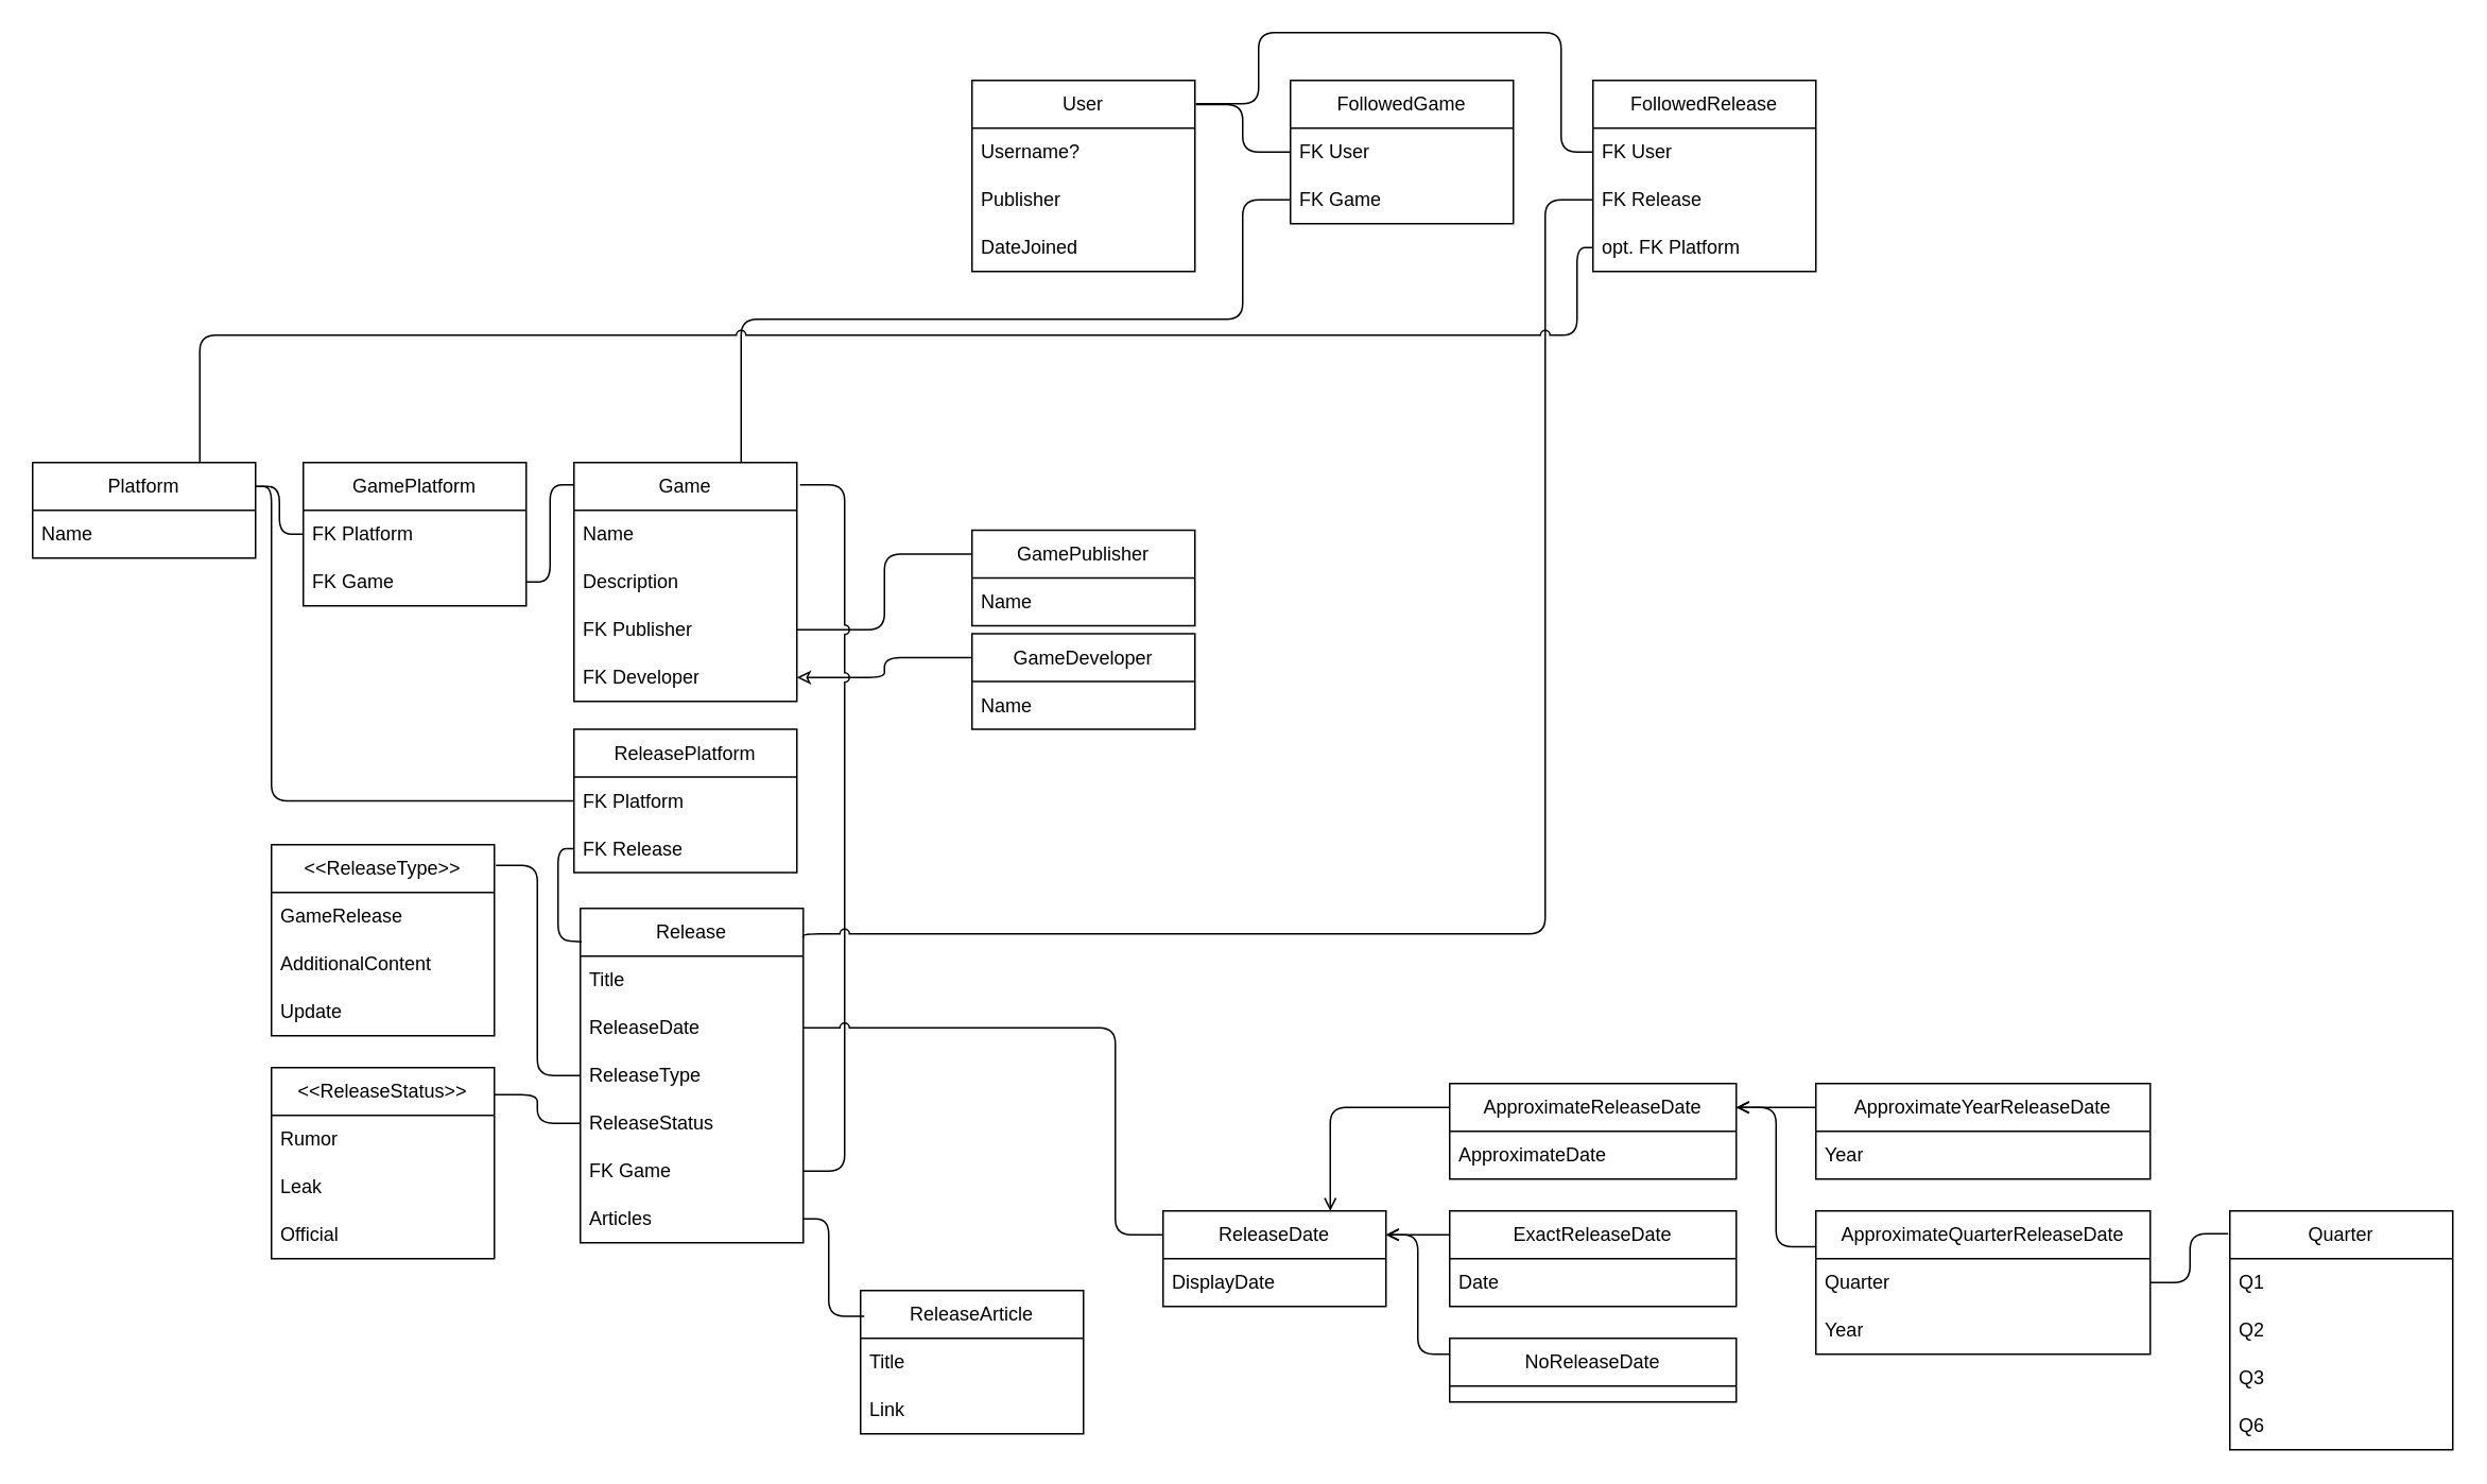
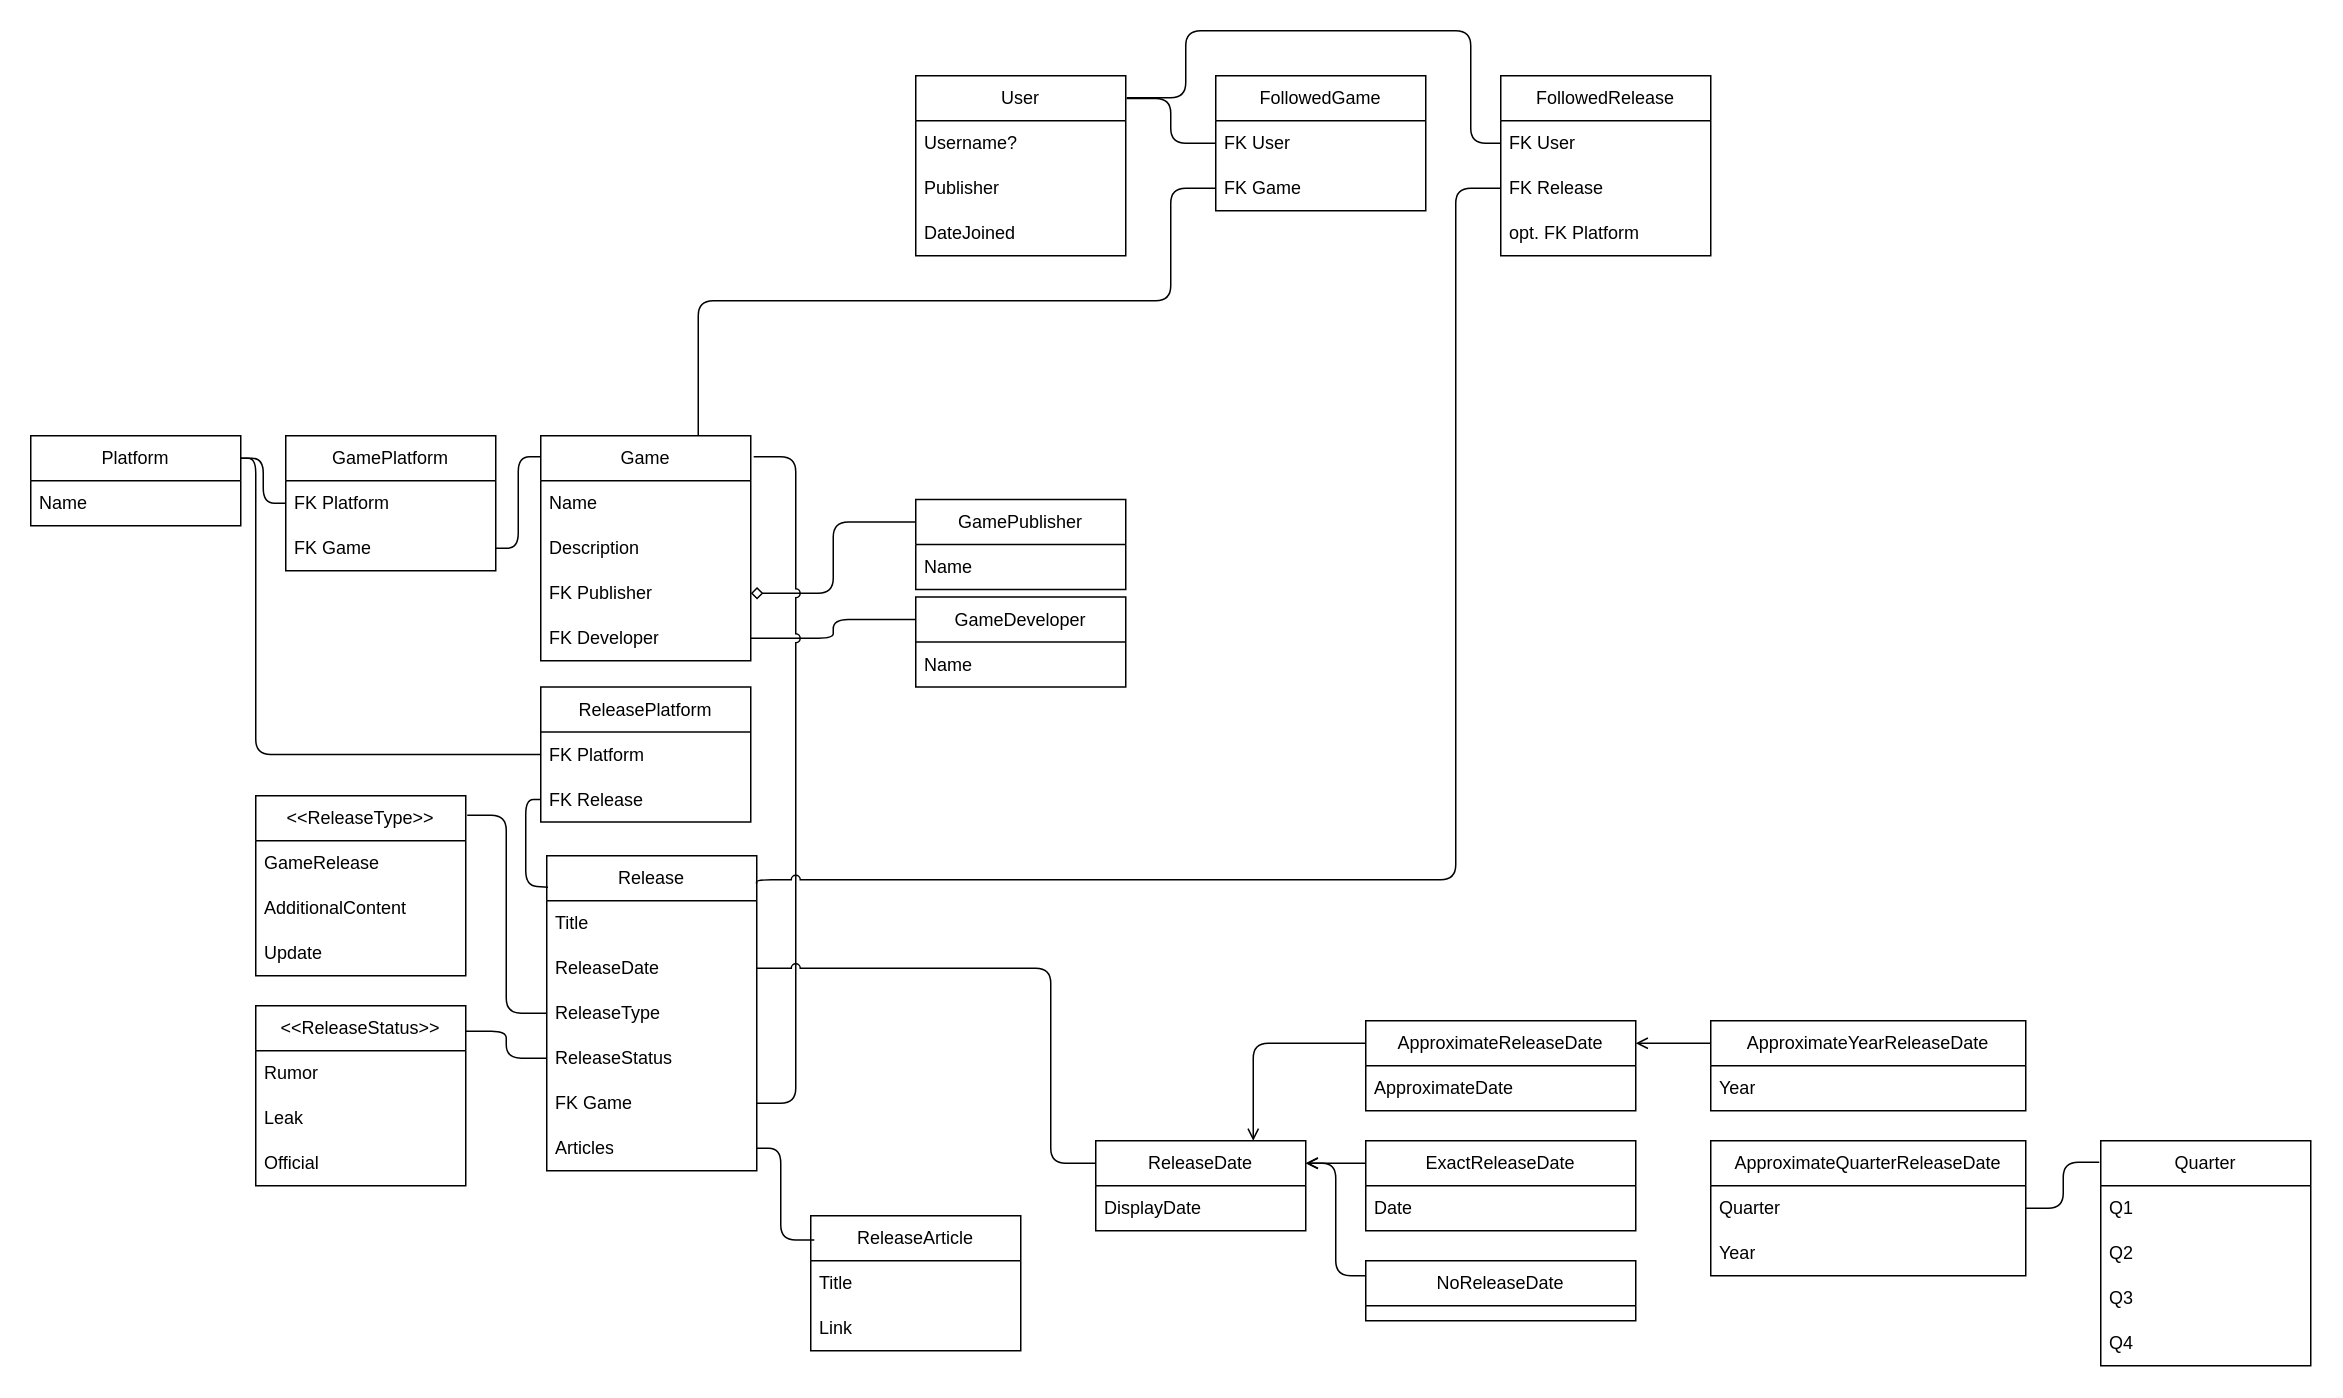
- <mxCell id="58" style="edgeStyle=orthogonalEdgeStyle;html=1;exitX=0;exitY=0.5;exitDx=0;exitDy=0;entryX=0.75;entryY=0;entryDx=0;entryDy=0;endArrow=none;endFill=0;jumpStyle=arc;" parent="1" source="55" target="17" edge="1"><mxGeometry relative="1" as="geometry"><Array as="points"><mxPoint x="990" y="155" /><mxPoint x="990" y="210" /><mxPoint x="125" y="210" /></Array></mxGeometry></mxCell>
- <mxCell id="11" style="edgeStyle=orthogonalEdgeStyle;html=1;exitX=0;exitY=0.25;exitDx=0;exitDy=0;entryX=1;entryY=0.5;entryDx=0;entryDy=0;endArrow=none;endFill=0;jumpStyle=arc;" parent="1" source="12" target="9" edge="1"><mxGeometry relative="1" as="geometry" /></mxCell>
+ <mxCell id="11" style="edgeStyle=orthogonalEdgeStyle;html=1;exitX=0;exitY=0.25;exitDx=0;exitDy=0;entryX=1;entryY=0.5;entryDx=0;entryDy=0;endArrow=diamond;endFill=0;jumpStyle=arc;" parent="1" source="12" target="9" edge="1"><mxGeometry relative="1" as="geometry" /></mxCell>
- <mxCell id="14" style="edgeStyle=orthogonalEdgeStyle;html=1;exitX=0;exitY=0.25;exitDx=0;exitDy=0;entryX=1;entryY=0.5;entryDx=0;entryDy=0;endArrow=classic;endFill=0;jumpStyle=arc;" parent="1" source="15" target="10" edge="1"><mxGeometry relative="1" as="geometry" /></mxCell>
+ <mxCell id="14" style="edgeStyle=orthogonalEdgeStyle;html=1;exitX=0;exitY=0.25;exitDx=0;exitDy=0;entryX=1;entryY=0.5;entryDx=0;entryDy=0;endArrow=none;endFill=0;jumpStyle=arc;" parent="1" source="15" target="10" edge="1"><mxGeometry relative="1" as="geometry" /></mxCell>
- <mxCell id="73" style="edgeStyle=orthogonalEdgeStyle;html=1;exitX=0;exitY=0.25;exitDx=0;exitDy=0;entryX=1;entryY=0.25;entryDx=0;entryDy=0;endArrow=open;endFill=0;" parent="1" source="74" target="66" edge="1"><mxGeometry relative="1" as="geometry" /></mxCell>
- <mxCell id="81" value="Q6" style="text;strokeColor=none;fillColor=none;align=left;verticalAlign=middle;spacingLeft=4;spacingRight=4;overflow=hidden;points=[[0,0.5],[1,0.5]];portConstraint=eastwest;rotatable=0;whiteSpace=wrap;html=1;" parent="77" vertex="1"><mxGeometry y="120" width="140" height="30" as="geometry" /></mxCell>
+ <mxCell id="81" value="Q4" style="text;strokeColor=none;fillColor=none;align=left;verticalAlign=middle;spacingLeft=4;spacingRight=4;overflow=hidden;points=[[0,0.5],[1,0.5]];portConstraint=eastwest;rotatable=0;whiteSpace=wrap;html=1;" parent="77" vertex="1"><mxGeometry y="120" width="140" height="30" as="geometry" /></mxCell>
